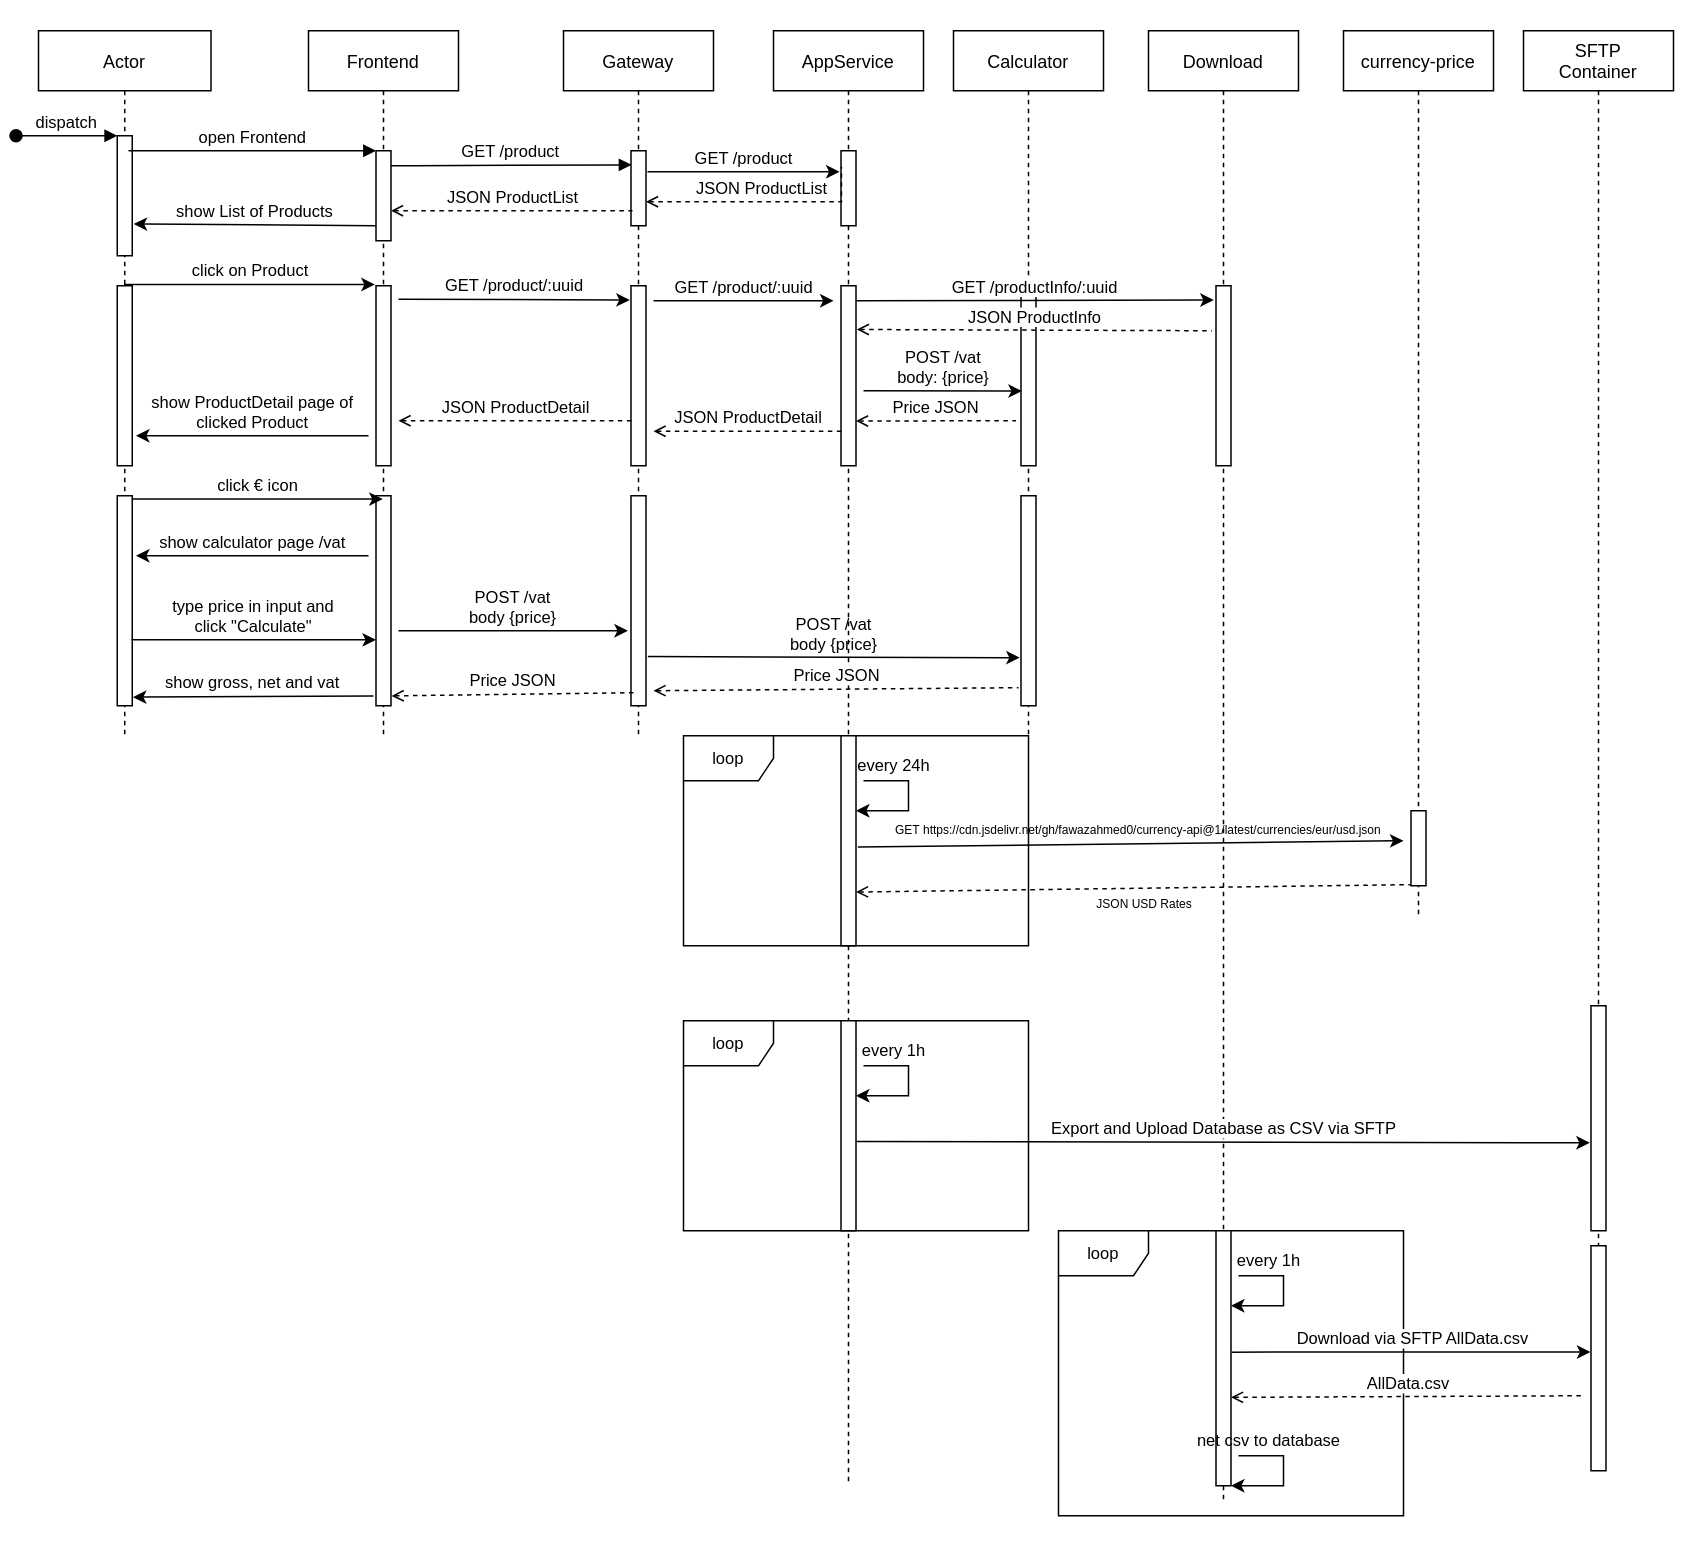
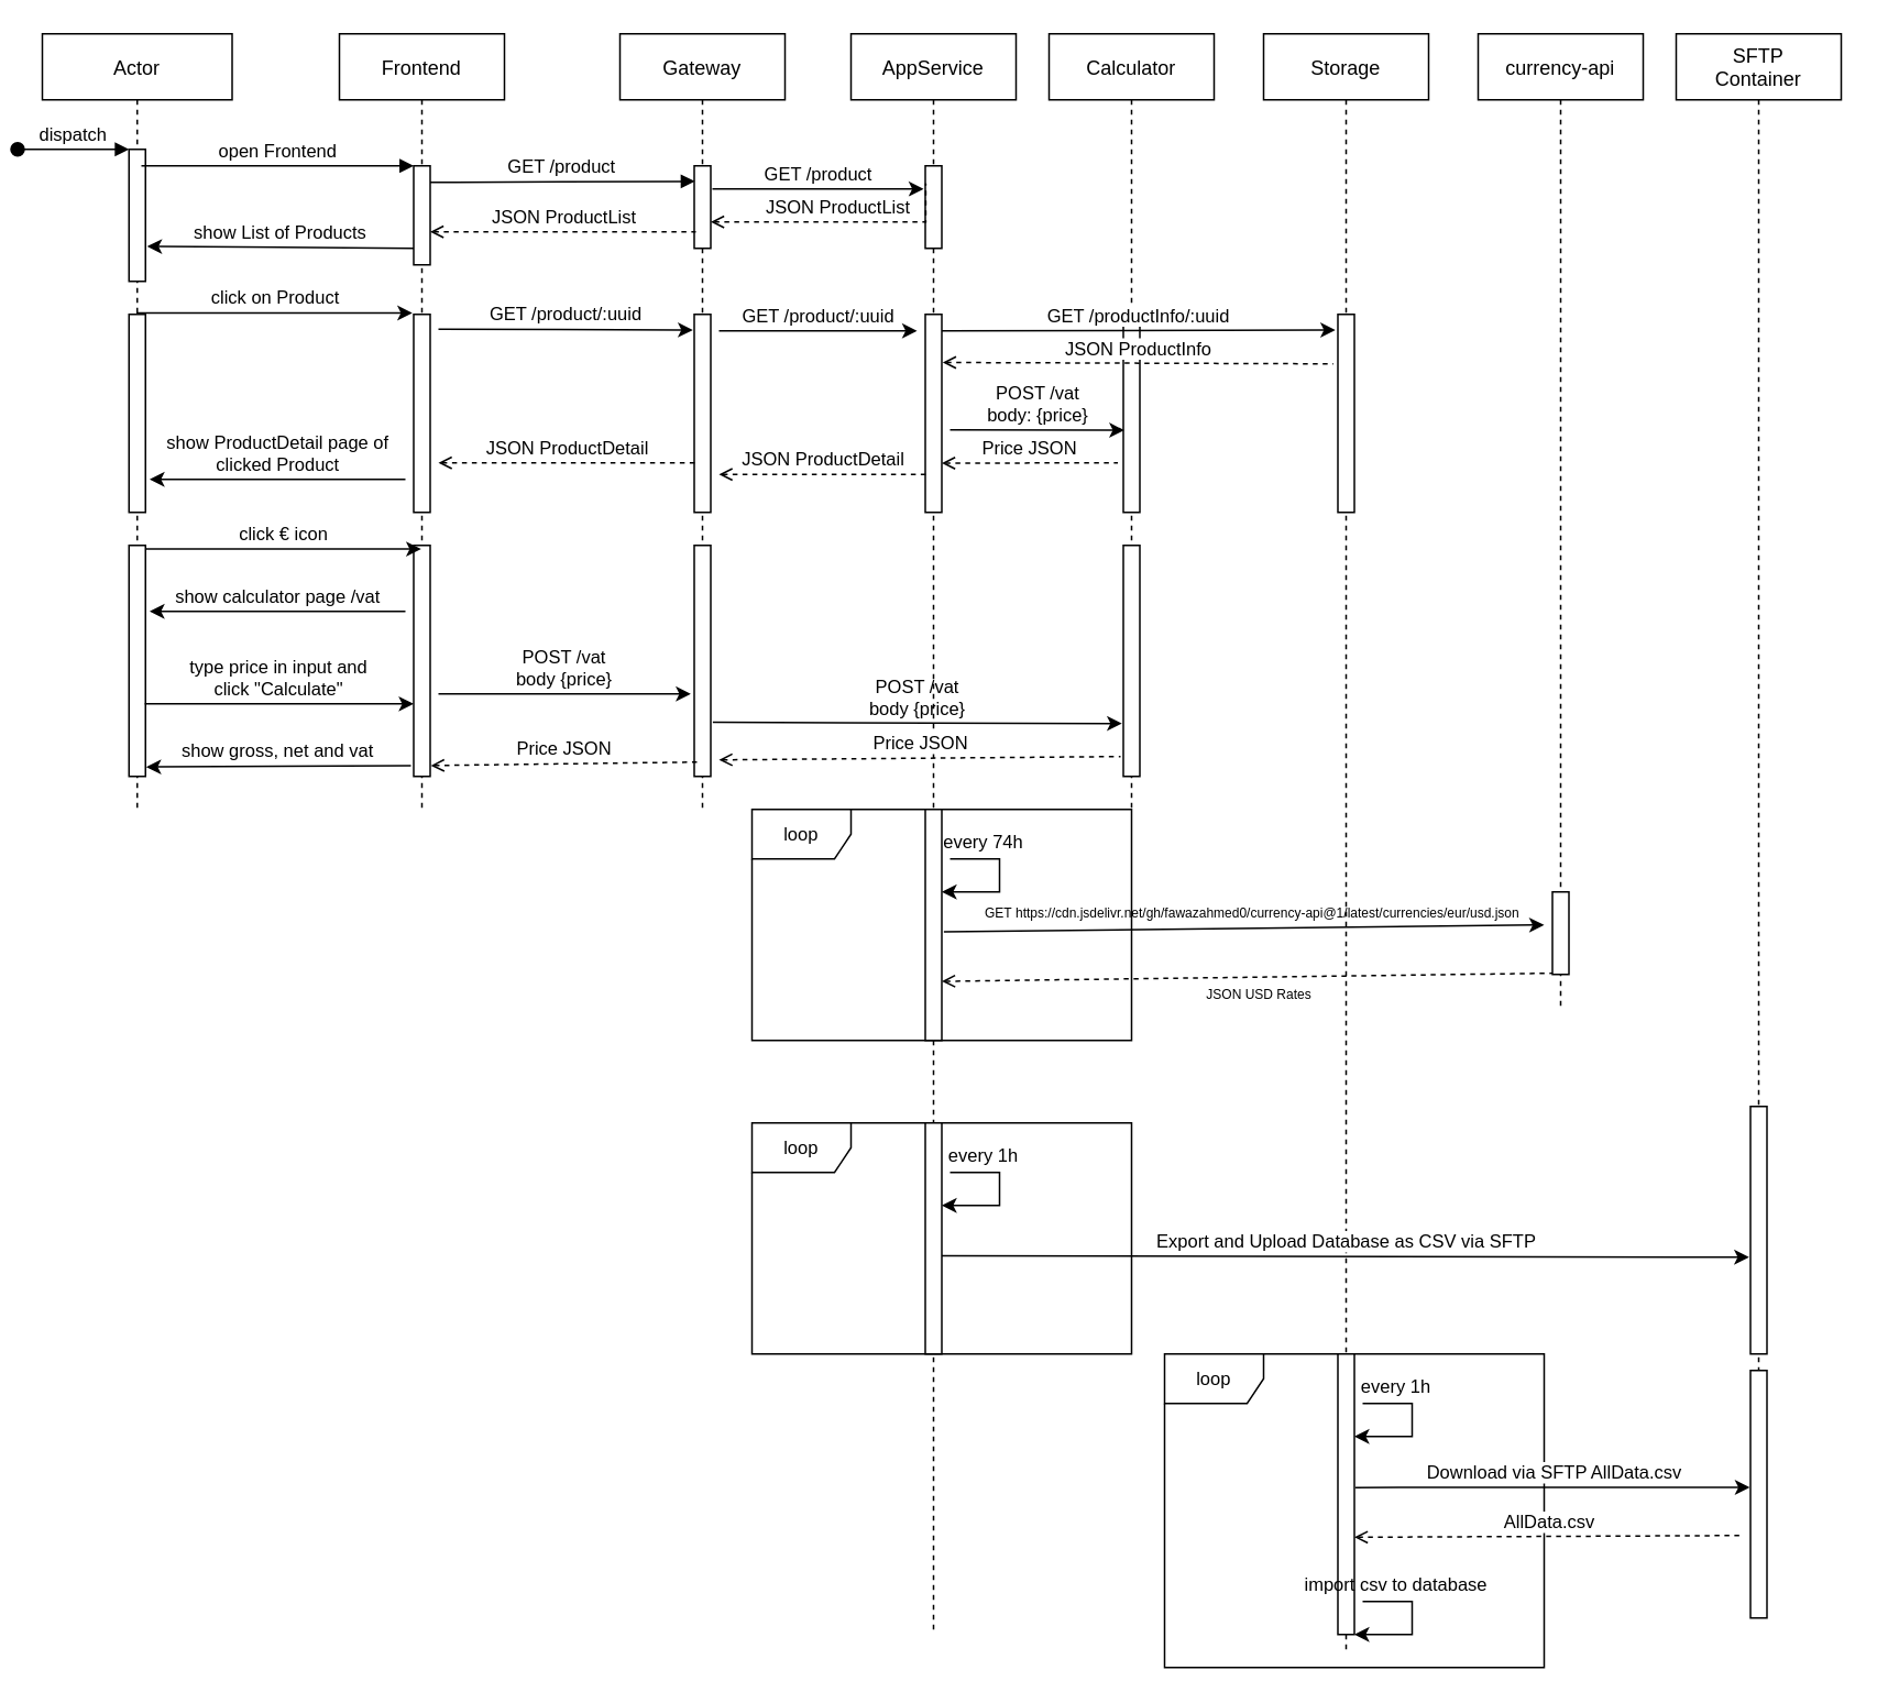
- <mxCell id="41" value="Download" style="shape=umlLifeline;perimeter=lifelinePerimeter;container=1;collapsible=0;recursiveResize=0;rounded=0;shadow=0;strokeWidth=1;" vertex="1" parent="1"><mxGeometry x="760" y="20" width="100" height="980" as="geometry" /></mxCell>
+ <mxCell id="41" value="Storage" style="shape=umlLifeline;perimeter=lifelinePerimeter;container=1;collapsible=0;recursiveResize=0;rounded=0;shadow=0;strokeWidth=1;" vertex="1" parent="1"><mxGeometry x="760" y="20" width="100" height="980" as="geometry" /></mxCell>
- <mxCell id="45" value="currency-price" style="shape=umlLifeline;perimeter=lifelinePerimeter;container=1;collapsible=0;recursiveResize=0;rounded=0;shadow=0;strokeWidth=1;" vertex="1" parent="1"><mxGeometry x="890" y="20" width="100" height="590" as="geometry" /></mxCell>
+ <mxCell id="45" value="currency-api" style="shape=umlLifeline;perimeter=lifelinePerimeter;container=1;collapsible=0;recursiveResize=0;rounded=0;shadow=0;strokeWidth=1;" vertex="1" parent="1"><mxGeometry x="890" y="20" width="100" height="590" as="geometry" /></mxCell>
- <mxCell id="63" value="every 24h" style="text;html=1;align=center;verticalAlign=middle;resizable=0;points=[];autosize=1;strokeColor=none;fillColor=none;fontSize=11;" vertex="1" parent="1"><mxGeometry x="560" y="500" width="60" height="20" as="geometry" /></mxCell>
+ <mxCell id="63" value="every 74h" style="text;html=1;align=center;verticalAlign=middle;resizable=0;points=[];autosize=1;strokeColor=none;fillColor=none;fontSize=11;" vertex="1" parent="1"><mxGeometry x="560" y="500" width="60" height="20" as="geometry" /></mxCell>
- <mxCell id="70" value="net csv to database" style="text;html=1;align=center;verticalAlign=middle;resizable=0;points=[];autosize=1;strokeColor=none;fillColor=none;fontSize=11;" vertex="1" parent="1"><mxGeometry x="775" y="950" width="130" height="20" as="geometry" /></mxCell>
+ <mxCell id="70" value="import csv to database" style="text;html=1;align=center;verticalAlign=middle;resizable=0;points=[];autosize=1;strokeColor=none;fillColor=none;fontSize=11;" vertex="1" parent="1"><mxGeometry x="775" y="950" width="130" height="20" as="geometry" /></mxCell>
